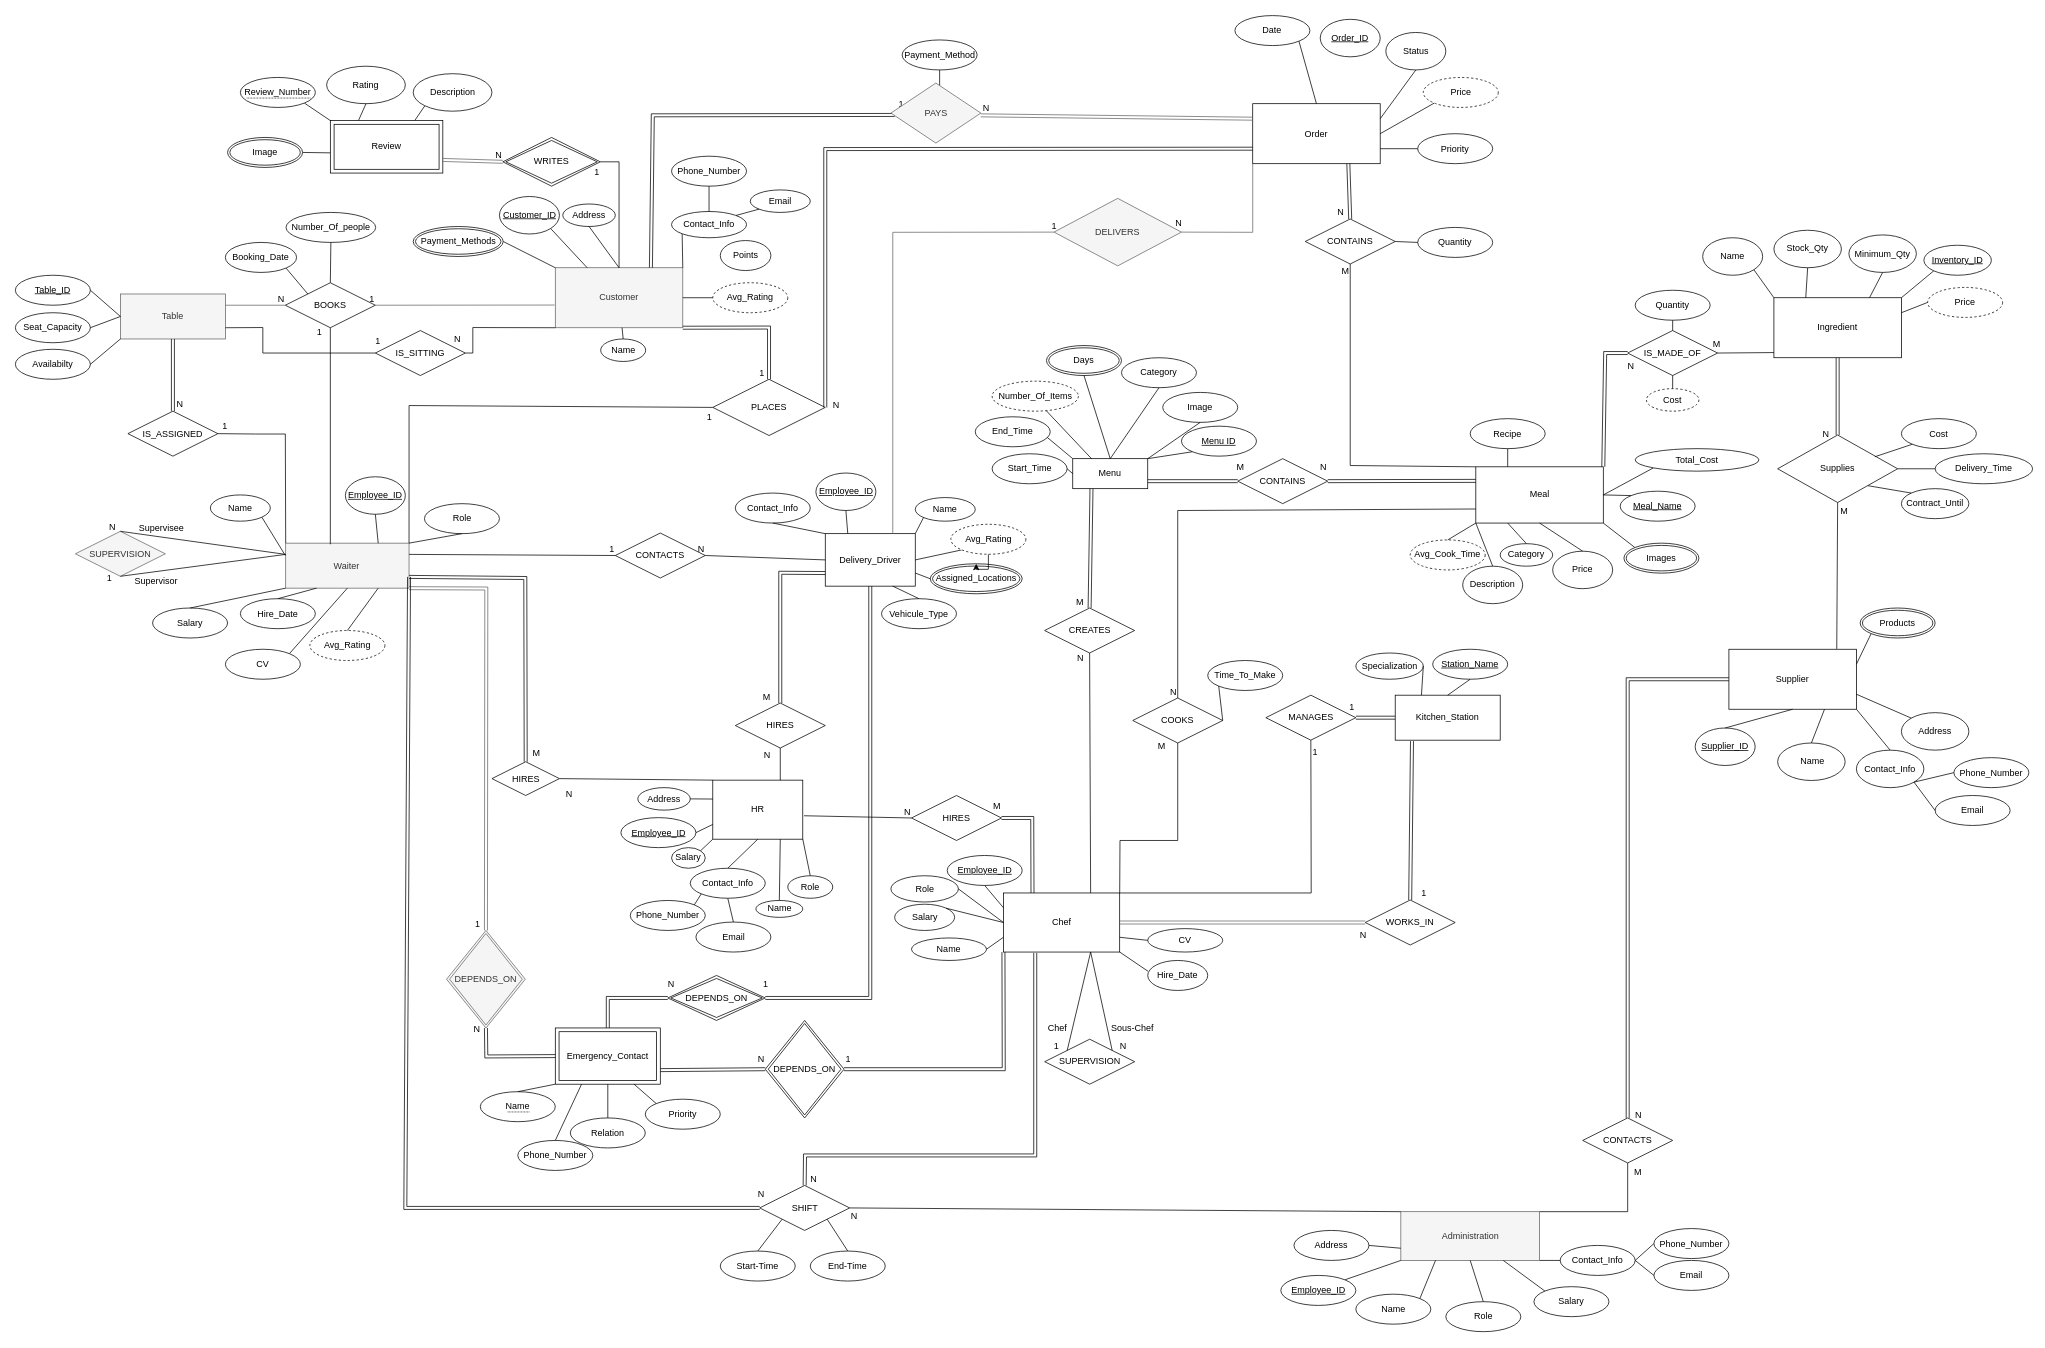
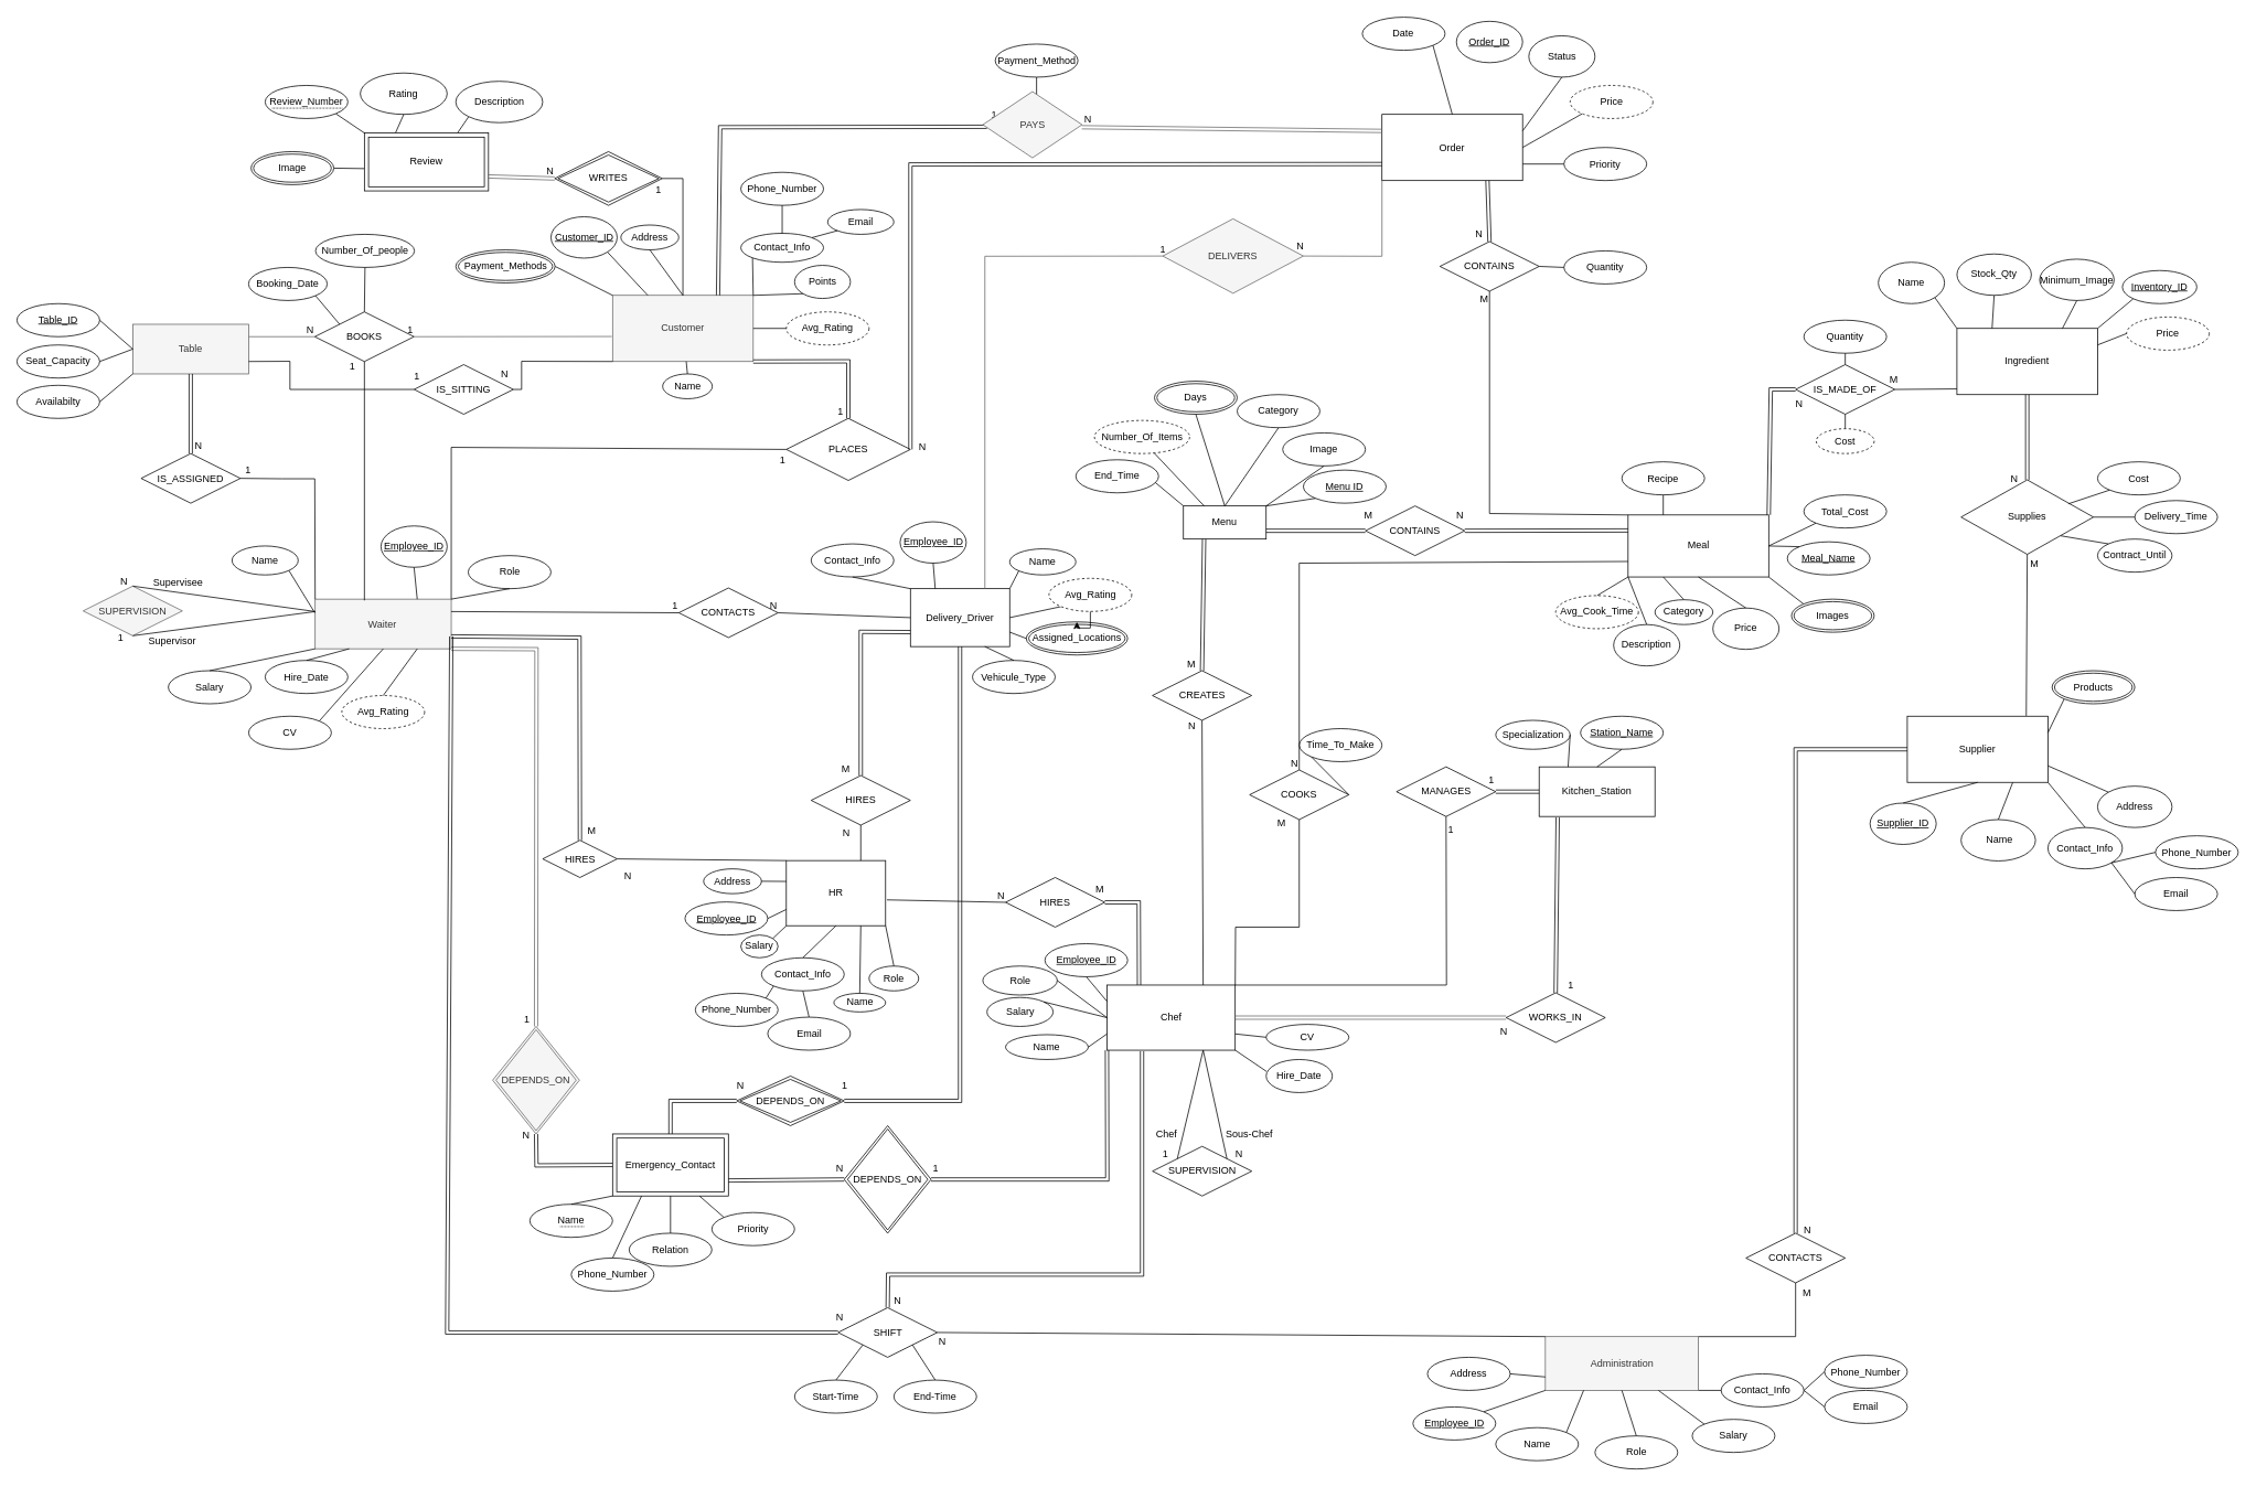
- <mxCell id="17" value="Minimum_Qty" style="ellipse;whiteSpace=wrap;html=1;" parent="1" vertex="1"><mxGeometry x="2465" y="312.5" width="90" height="50" as="geometry" /></mxCell>
+ <mxCell id="17" value="Minimum_Image" style="ellipse;whiteSpace=wrap;html=1;" parent="1" vertex="1"><mxGeometry x="2465" y="312.5" width="90" height="50" as="geometry" /></mxCell>
+ <mxCell id="8" value="" style="endArrow=none;html=1;rounded=0;entryX=0;entryY=1;entryDx=0;entryDy=0;exitX=1;exitY=0;exitDx=0;exitDy=0;" parent="1" source="2" target="6" edge="1"><mxGeometry relative="1" as="geometry"><mxPoint x="905.51" y="446.25" as="sourcePoint" /><mxPoint x="1065.51" y="446.25" as="targetPoint" /></mxGeometry></mxCell>
- <mxCell id="317" value="Total_Cost" style="ellipse;whiteSpace=wrap;html=1;align=center;" parent="1" vertex="1"><mxGeometry x="2180" y="597.5" width="165" height="30" as="geometry" /></mxCell>
+ <mxCell id="317" value="Total_Cost" style="ellipse;whiteSpace=wrap;html=1;align=center;" parent="1" vertex="1"><mxGeometry x="2180" y="597.5" width="100" height="40" as="geometry" /></mxCell>
- <mxCell id="286" value="Start_Time" style="ellipse;whiteSpace=wrap;html=1;align=center;" parent="1" vertex="1"><mxGeometry x="1322.5" y="604.33" width="100" height="40" as="geometry" /></mxCell>
- <mxCell id="39" value="Delivery_Time" style="ellipse;whiteSpace=wrap;html=1;align=center;" parent="1" vertex="1"><mxGeometry x="2580" y="604.33" width="130" height="40" as="geometry" /></mxCell>
+ <mxCell id="39" value="Delivery_Time" style="ellipse;whiteSpace=wrap;html=1;align=center;" parent="1" vertex="1"><mxGeometry x="2580" y="604.33" width="100" height="40" as="geometry" /></mxCell>
- <mxCell id="288" value="" style="endArrow=none;html=1;rounded=0;exitX=1;exitY=0.5;exitDx=0;exitDy=0;entryX=0;entryY=0.5;entryDx=0;entryDy=0;" parent="1" source="286" target="282" edge="1"><mxGeometry relative="1" as="geometry"><mxPoint x="1490" y="600" as="sourcePoint" /><mxPoint x="1650" y="600" as="targetPoint" /></mxGeometry></mxCell>
- <mxCell id="165" value="Time_To_Make" style="ellipse;whiteSpace=wrap;html=1;align=center;" parent="1" vertex="1"><mxGeometry x="1610" y="880" width="100" height="40" as="geometry" /></mxCell>
+ <mxCell id="165" value="Time_To_Make" style="ellipse;whiteSpace=wrap;html=1;align=center;" parent="1" vertex="1"><mxGeometry x="1570" y="880" width="100" height="40" as="geometry" /></mxCell>
